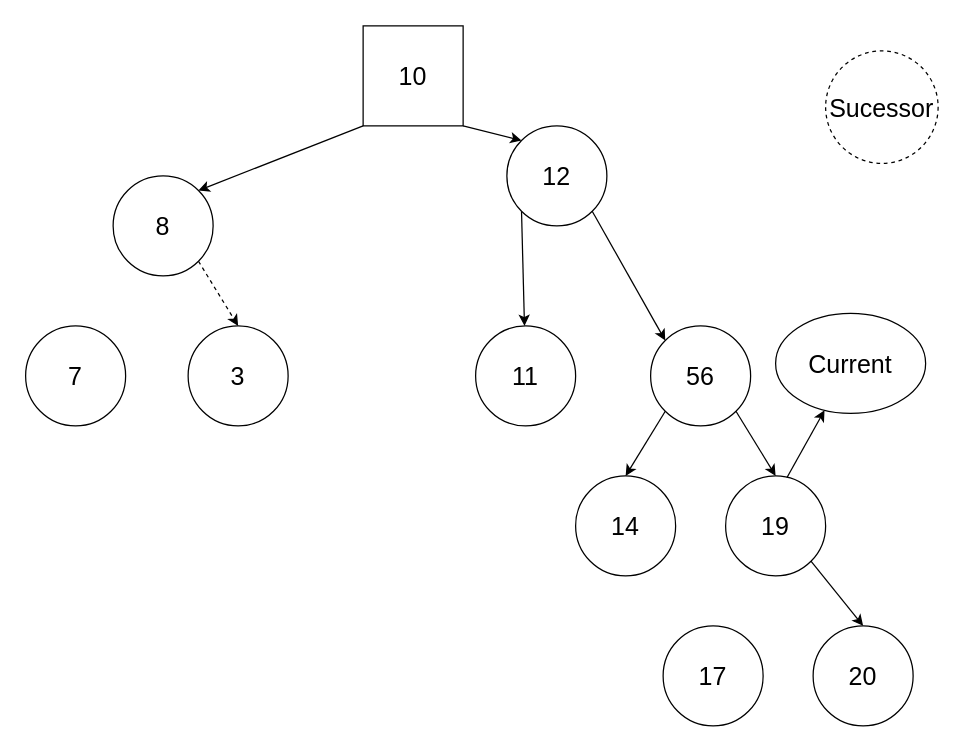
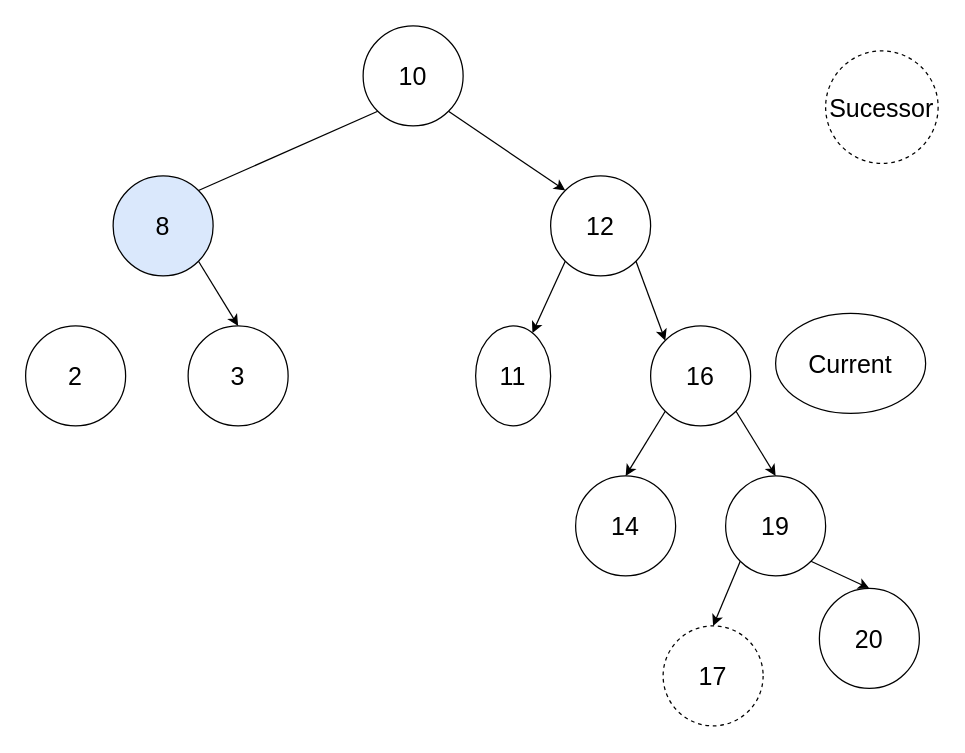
- <mxCell id="4" value="&lt;font style=&quot;font-size: 20px&quot;&gt;10&lt;/font&gt;" style="whiteSpace=wrap;html=1;aspect=fixed;rounded=0;" parent="1" vertex="1"><mxGeometry x="290" y="20" width="80" height="80" as="geometry" /></mxCell>
+ <mxCell id="4" value="&lt;font style=&quot;font-size: 20px&quot;&gt;10&lt;/font&gt;" style="ellipse;whiteSpace=wrap;html=1;aspect=fixed;" parent="1" vertex="1"><mxGeometry x="290" y="20" width="80" height="80" as="geometry" /></mxCell>
- <mxCell id="3" style="edgeStyle=none;html=1;exitX=0;exitY=1;exitDx=0;exitDy=0;entryX=1;entryY=0;entryDx=0;entryDy=0;" parent="1" source="4" target="8" edge="1"><mxGeometry relative="1" as="geometry" /></mxCell>
+ <mxCell id="3" style="edgeStyle=none;html=1;exitX=0;exitY=1;exitDx=0;exitDy=0;entryX=1;entryY=0;entryDx=0;entryDy=0;endArrow=none;" parent="1" source="4" target="8" edge="1"><mxGeometry relative="1" as="geometry" /></mxCell>
- <mxCell id="6" value="&lt;font style=&quot;font-size: 20px&quot;&gt;12&lt;/font&gt;" style="ellipse;whiteSpace=wrap;html=1;aspect=fixed;" parent="1" vertex="1"><mxGeometry x="405" y="100" width="80" height="80" as="geometry" /></mxCell>
+ <mxCell id="6" value="&lt;font style=&quot;font-size: 20px&quot;&gt;12&lt;/font&gt;" style="ellipse;whiteSpace=wrap;html=1;aspect=fixed;" parent="1" vertex="1"><mxGeometry x="440" y="140" width="80" height="80" as="geometry" /></mxCell>
- <mxCell id="8" value="&lt;font style=&quot;font-size: 20px&quot;&gt;8&lt;/font&gt;" style="ellipse;whiteSpace=wrap;html=1;aspect=fixed;" parent="1" vertex="1"><mxGeometry x="90" y="140" width="80" height="80" as="geometry" /></mxCell>
+ <mxCell id="8" value="&lt;font style=&quot;font-size: 20px&quot;&gt;8&lt;/font&gt;" style="ellipse;whiteSpace=wrap;html=1;aspect=fixed;fillColor=#dae8fc;" parent="1" vertex="1"><mxGeometry x="90" y="140" width="80" height="80" as="geometry" /></mxCell>
- <mxCell id="7" style="edgeStyle=none;html=1;exitX=1;exitY=1;exitDx=0;exitDy=0;entryX=0.5;entryY=0;entryDx=0;entryDy=0;dashed=1;" edge="1" parent="1" source="8" target="14"><mxGeometry relative="1" as="geometry" /></mxCell>
+ <mxCell id="7" style="edgeStyle=none;html=1;exitX=1;exitY=1;exitDx=0;exitDy=0;entryX=0.5;entryY=0;entryDx=0;entryDy=0;" edge="1" parent="1" source="8" target="14"><mxGeometry relative="1" as="geometry" /></mxCell>
- <mxCell id="13" value="&lt;span style=&quot;font-size: 20px&quot;&gt;7&lt;/span&gt;" style="ellipse;whiteSpace=wrap;html=1;aspect=fixed;" vertex="1" parent="1"><mxGeometry x="20" y="260" width="80" height="80" as="geometry" /></mxCell>
+ <mxCell id="13" value="&lt;span style=&quot;font-size: 20px&quot;&gt;2&lt;/span&gt;" style="ellipse;whiteSpace=wrap;html=1;aspect=fixed;" vertex="1" parent="1"><mxGeometry x="20" y="260" width="80" height="80" as="geometry" /></mxCell>
- <mxCell id="12" value="&lt;font style=&quot;font-size: 20px&quot;&gt;11&lt;/font&gt;" style="ellipse;whiteSpace=wrap;html=1;aspect=fixed;" parent="1" vertex="1"><mxGeometry x="380" y="260" width="80" height="80" as="geometry" /></mxCell>
+ <mxCell id="12" value="&lt;font style=&quot;font-size: 20px&quot;&gt;11&lt;/font&gt;" style="ellipse;whiteSpace=wrap;html=1;aspect=fixed;" parent="1" vertex="1"><mxGeometry x="380" y="260" width="60" height="80" as="geometry" /></mxCell>
- <mxCell id="11" value="&lt;font style=&quot;font-size: 20px&quot;&gt;56&lt;/font&gt;" style="ellipse;whiteSpace=wrap;html=1;aspect=fixed;" parent="1" vertex="1"><mxGeometry x="520" y="260" width="80" height="80" as="geometry" /></mxCell>
+ <mxCell id="11" value="&lt;font style=&quot;font-size: 20px&quot;&gt;16&lt;/font&gt;" style="ellipse;whiteSpace=wrap;html=1;aspect=fixed;" parent="1" vertex="1"><mxGeometry x="520" y="260" width="80" height="80" as="geometry" /></mxCell>
- <mxCell id="19" style="edgeStyle=none;html=1;exitX=0;exitY=1;exitDx=0;exitDy=0;" edge="1" parent="1" source="20" target="16"><mxGeometry relative="1" as="geometry" /></mxCell>
+ <mxCell id="19" style="edgeStyle=none;html=1;exitX=0;exitY=1;exitDx=0;exitDy=0;entryX=0.5;entryY=0;entryDx=0;entryDy=0;" edge="1" parent="1" source="20" target="22"><mxGeometry relative="1" as="geometry" /></mxCell>
- <mxCell id="22" value="&lt;span style=&quot;font-size: 20px&quot;&gt;17&lt;/span&gt;" style="ellipse;whiteSpace=wrap;html=1;aspect=fixed;" vertex="1" parent="1"><mxGeometry x="530" y="500" width="80" height="80" as="geometry" /></mxCell>
+ <mxCell id="22" value="&lt;span style=&quot;font-size: 20px&quot;&gt;17&lt;/span&gt;" style="ellipse;whiteSpace=wrap;html=1;aspect=fixed;dashed=1;" vertex="1" parent="1"><mxGeometry x="530" y="500" width="80" height="80" as="geometry" /></mxCell>
- <mxCell id="21" value="&lt;span style=&quot;font-size: 20px&quot;&gt;20&lt;/span&gt;" style="ellipse;whiteSpace=wrap;html=1;aspect=fixed;" vertex="1" parent="1"><mxGeometry x="650" y="500" width="80" height="80" as="geometry" /></mxCell>
+ <mxCell id="21" value="&lt;span style=&quot;font-size: 20px&quot;&gt;20&lt;/span&gt;" style="ellipse;whiteSpace=wrap;html=1;aspect=fixed;" vertex="1" parent="1"><mxGeometry x="655" y="470" width="80" height="80" as="geometry" /></mxCell>
